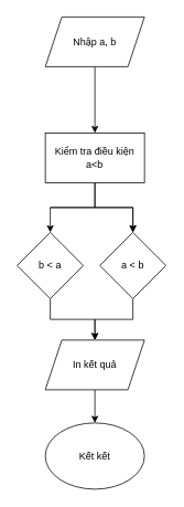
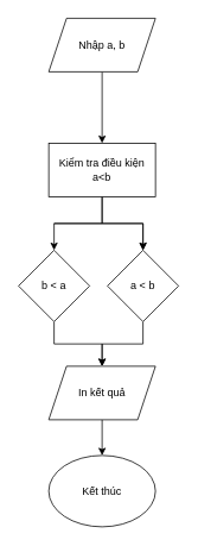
- <mxCell id="14" value="Kết kết" style="ellipse;whiteSpace=wrap;html=1;" vertex="1" parent="1"><mxGeometry x="54" y="510" width="120" height="80" as="geometry" /></mxCell>
+ <mxCell id="14" value="Kết thúc" style="ellipse;whiteSpace=wrap;html=1;" vertex="1" parent="1"><mxGeometry x="54" y="510" width="120" height="80" as="geometry" /></mxCell>
